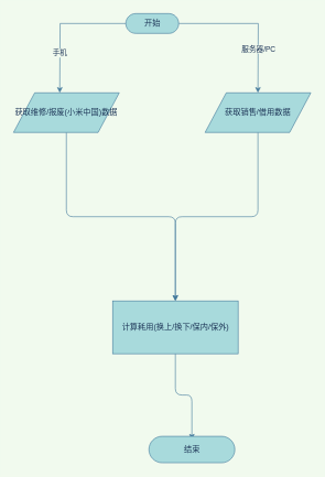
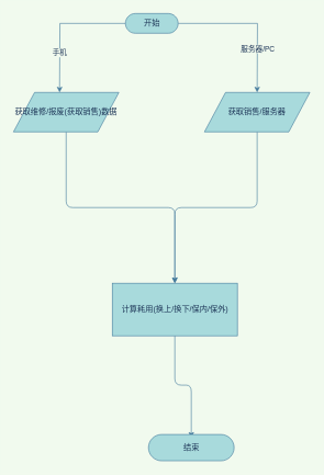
- <mxCell id="8" value="获取维修/报废(小米中国)数据" style="shape=parallelogram;perimeter=parallelogramPerimeter;html=1;dashed=0;verticalAlign=middle;whiteSpace=wrap;fillColor=#A8DADC;strokeColor=#457B9D;fontColor=#1D3557;" vertex="1" parent="1"><mxGeometry x="20" y="140" width="160" height="60" as="geometry" /></mxCell>
+ <mxCell id="8" value="获取维修/报废(获取销售)数据" style="shape=parallelogram;perimeter=parallelogramPerimeter;html=1;dashed=0;verticalAlign=middle;whiteSpace=wrap;fillColor=#A8DADC;strokeColor=#457B9D;fontColor=#1D3557;" vertex="1" parent="1"><mxGeometry x="20" y="140" width="160" height="60" as="geometry" /></mxCell>
- <mxCell id="10" value="&lt;span&gt;获取销售/借用数据&lt;/span&gt;" style="shape=parallelogram;perimeter=parallelogramPerimeter;whiteSpace=wrap;html=1;dashed=0;fillColor=#A8DADC;strokeColor=#457B9D;fontColor=#1D3557;" vertex="1" parent="1"><mxGeometry x="310" y="140" width="160" height="60" as="geometry" /></mxCell>
+ <mxCell id="10" value="&lt;span&gt;获取销售/服务器&lt;/span&gt;" style="shape=parallelogram;perimeter=parallelogramPerimeter;whiteSpace=wrap;html=1;dashed=0;fillColor=#A8DADC;strokeColor=#457B9D;fontColor=#1D3557;" vertex="1" parent="1"><mxGeometry x="310" y="140" width="160" height="60" as="geometry" /></mxCell>
- <mxCell id="12" value="计算耗用(换上/换下/保内/保外)" style="html=1;dashed=0;whitespace=wrap;rounded=0;sketch=0;strokeColor=#457B9D;fillColor=#A8DADC;fontColor=#1D3557;" vertex="1" parent="1"><mxGeometry x="170" y="455" width="190" height="80" as="geometry" /></mxCell>
+ <mxCell id="12" value="计算耗用(换上/换下/保内/保外)" style="html=1;dashed=0;whitespace=wrap;rounded=0;sketch=0;strokeColor=#457B9D;fillColor=#A8DADC;fontColor=#1D3557;" vertex="1" parent="1"><mxGeometry x="170" y="430" width="190" height="80" as="geometry" /></mxCell>
